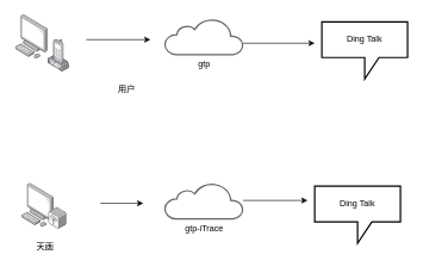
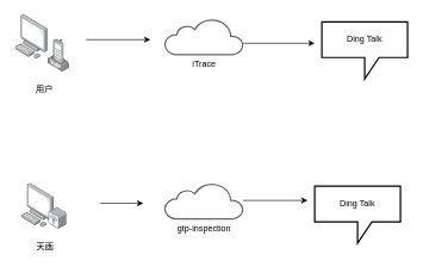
- <mxCell id="13" value="gtp" style="html=1;verticalLabelPosition=bottom;align=center;labelBackgroundColor=#ffffff;verticalAlign=top;strokeWidth=2;strokeColor=#666666;shadow=0;dashed=0;shape=mxgraph.ios7.icons.cloud;fillColor=#FFFFFF;" vertex="1" parent="1"><mxGeometry x="230" y="25.9" width="110" height="50" as="geometry" /></mxCell>
+ <mxCell id="13" value="iTrace" style="html=1;verticalLabelPosition=bottom;align=center;labelBackgroundColor=#ffffff;verticalAlign=top;strokeWidth=2;strokeColor=#666666;shadow=0;dashed=0;shape=mxgraph.ios7.icons.cloud;fillColor=#FFFFFF;" vertex="1" parent="1"><mxGeometry x="230" y="25.9" width="110" height="50" as="geometry" /></mxCell>
- <mxCell id="11" value="用户" style="text;html=1;strokeColor=none;fillColor=none;align=center;verticalAlign=middle;whiteSpace=wrap;rounded=0;" vertex="1" parent="1"><mxGeometry x="146.5" y="110" width="60" height="30" as="geometry" /></mxCell>
+ <mxCell id="11" value="用户" style="text;html=1;strokeColor=none;fillColor=none;align=center;verticalAlign=middle;whiteSpace=wrap;rounded=0;" vertex="1" parent="1"><mxGeometry x="31.5" y="110" width="60" height="30" as="geometry" /></mxCell>
- <mxCell id="14" value="gtp-iTrace" style="html=1;verticalLabelPosition=bottom;align=center;labelBackgroundColor=#ffffff;verticalAlign=top;strokeWidth=2;strokeColor=#666666;shadow=0;dashed=0;shape=mxgraph.ios7.icons.cloud;fillColor=#FFFFFF;" vertex="1" parent="1"><mxGeometry x="230" y="255.8" width="110" height="50" as="geometry" /></mxCell>
+ <mxCell id="14" value="gtp-inspection" style="html=1;verticalLabelPosition=bottom;align=center;labelBackgroundColor=#ffffff;verticalAlign=top;strokeWidth=2;strokeColor=#666666;shadow=0;dashed=0;shape=mxgraph.ios7.icons.cloud;fillColor=#FFFFFF;" vertex="1" parent="1"><mxGeometry x="230" y="255.8" width="110" height="50" as="geometry" /></mxCell>
